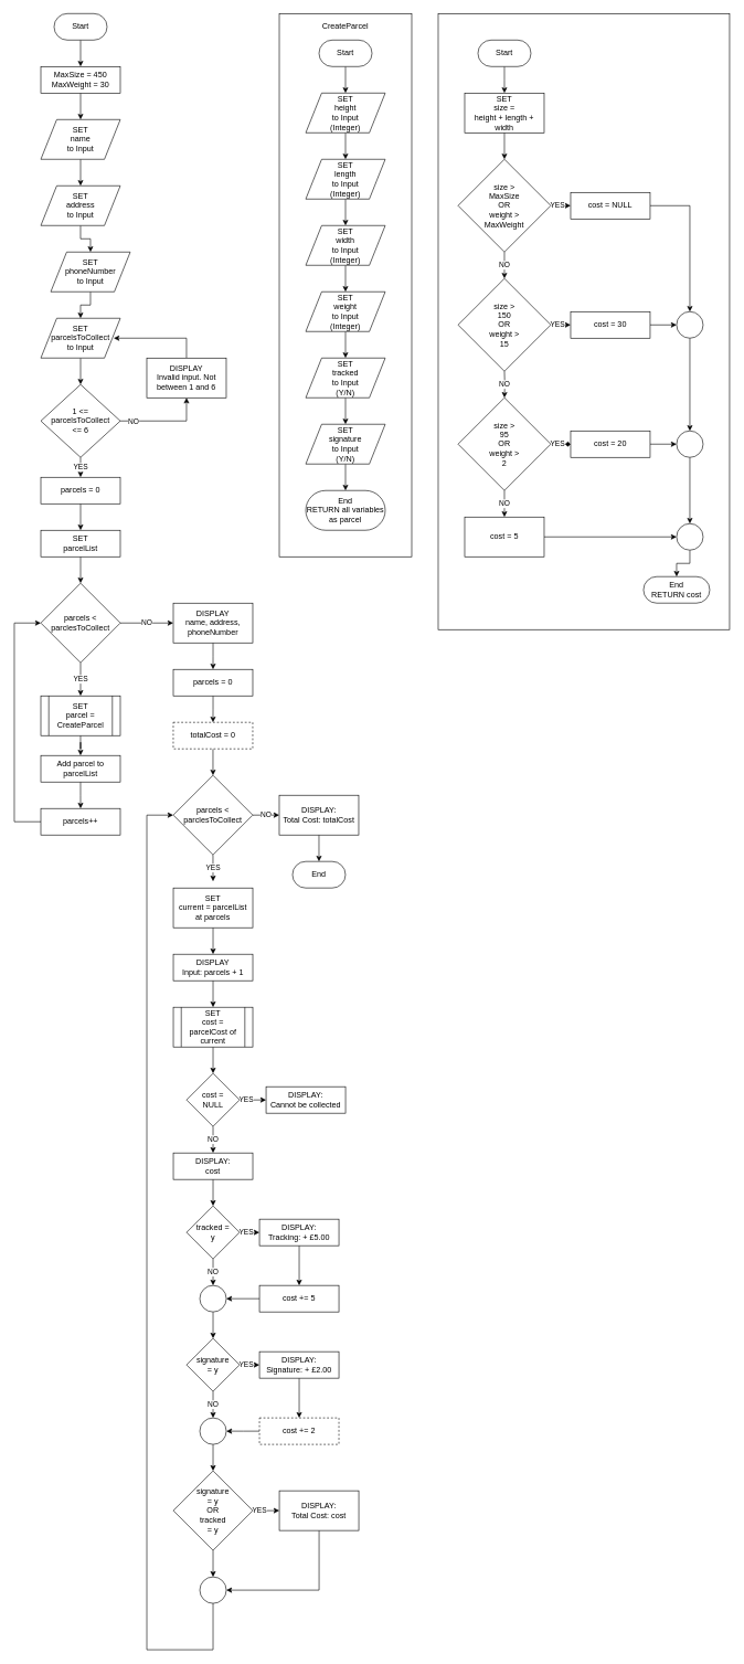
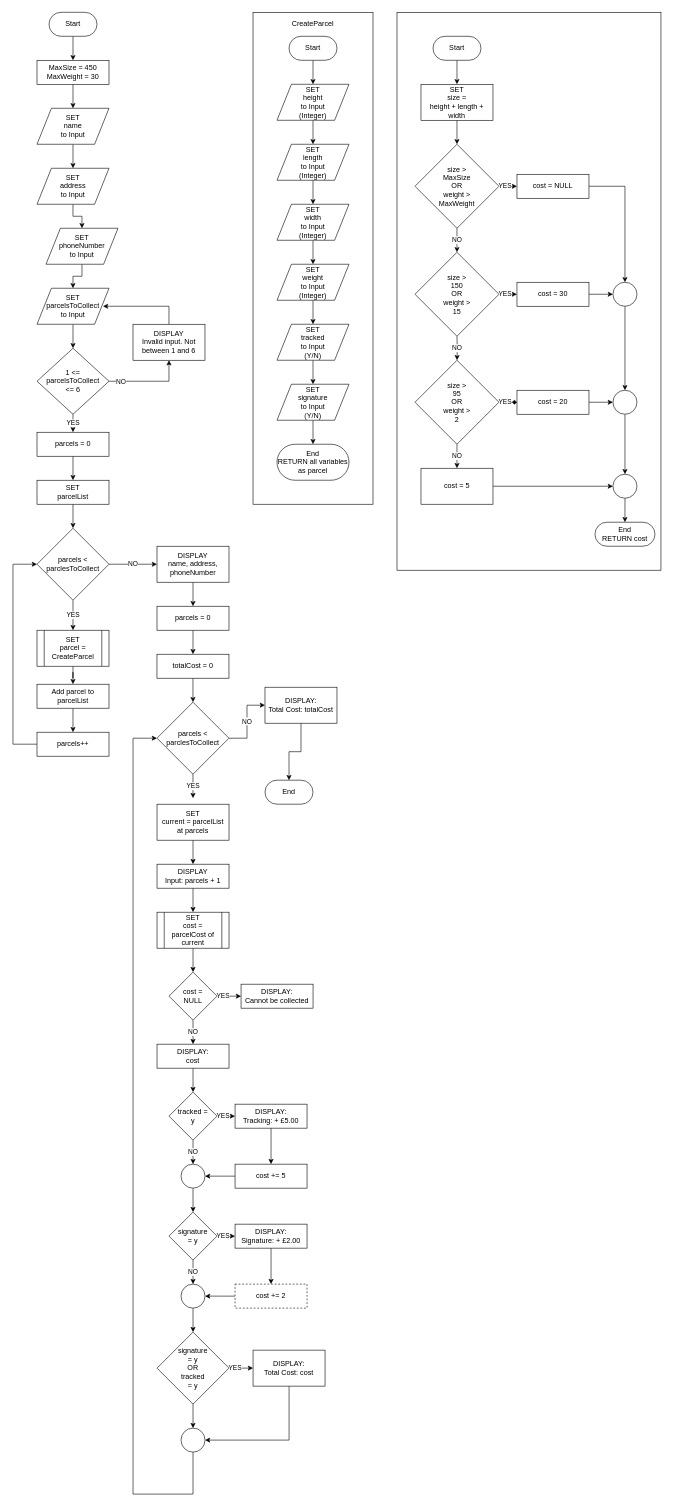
- <mxCell id="84" value="End&lt;br&gt;RETURN cost" style="rounded=1;whiteSpace=wrap;html=1;arcSize=50;" parent="1" vertex="1"><mxGeometry x="971" y="870" width="100" height="40" as="geometry" /></mxCell>
+ <mxCell id="84" value="End&lt;br&gt;RETURN cost" style="rounded=1;whiteSpace=wrap;html=1;arcSize=50;" parent="1" vertex="1"><mxGeometry x="991" y="870" width="100" height="40" as="geometry" /></mxCell>
- <mxCell id="123" value="totalCost = 0" style="rounded=0;whiteSpace=wrap;html=1;dashed=1;" parent="1" vertex="1"><mxGeometry x="260.9" y="1090" width="120" height="40" as="geometry" /></mxCell>
+ <mxCell id="123" value="totalCost = 0" style="rounded=0;whiteSpace=wrap;html=1;" parent="1" vertex="1"><mxGeometry x="260.9" y="1090" width="120" height="40" as="geometry" /></mxCell>
- <mxCell id="121" value="DISPLAY:&lt;br&gt;Total Cost: totalCost" style="rounded=0;whiteSpace=wrap;html=1;" parent="1" vertex="1"><mxGeometry x="420.96" y="1200" width="120" height="60" as="geometry" /></mxCell>
+ <mxCell id="121" value="DISPLAY:&lt;br&gt;Total Cost: totalCost" style="rounded=0;whiteSpace=wrap;html=1;" parent="1" vertex="1"><mxGeometry x="440.96" y="1145" width="120" height="60" as="geometry" /></mxCell>
